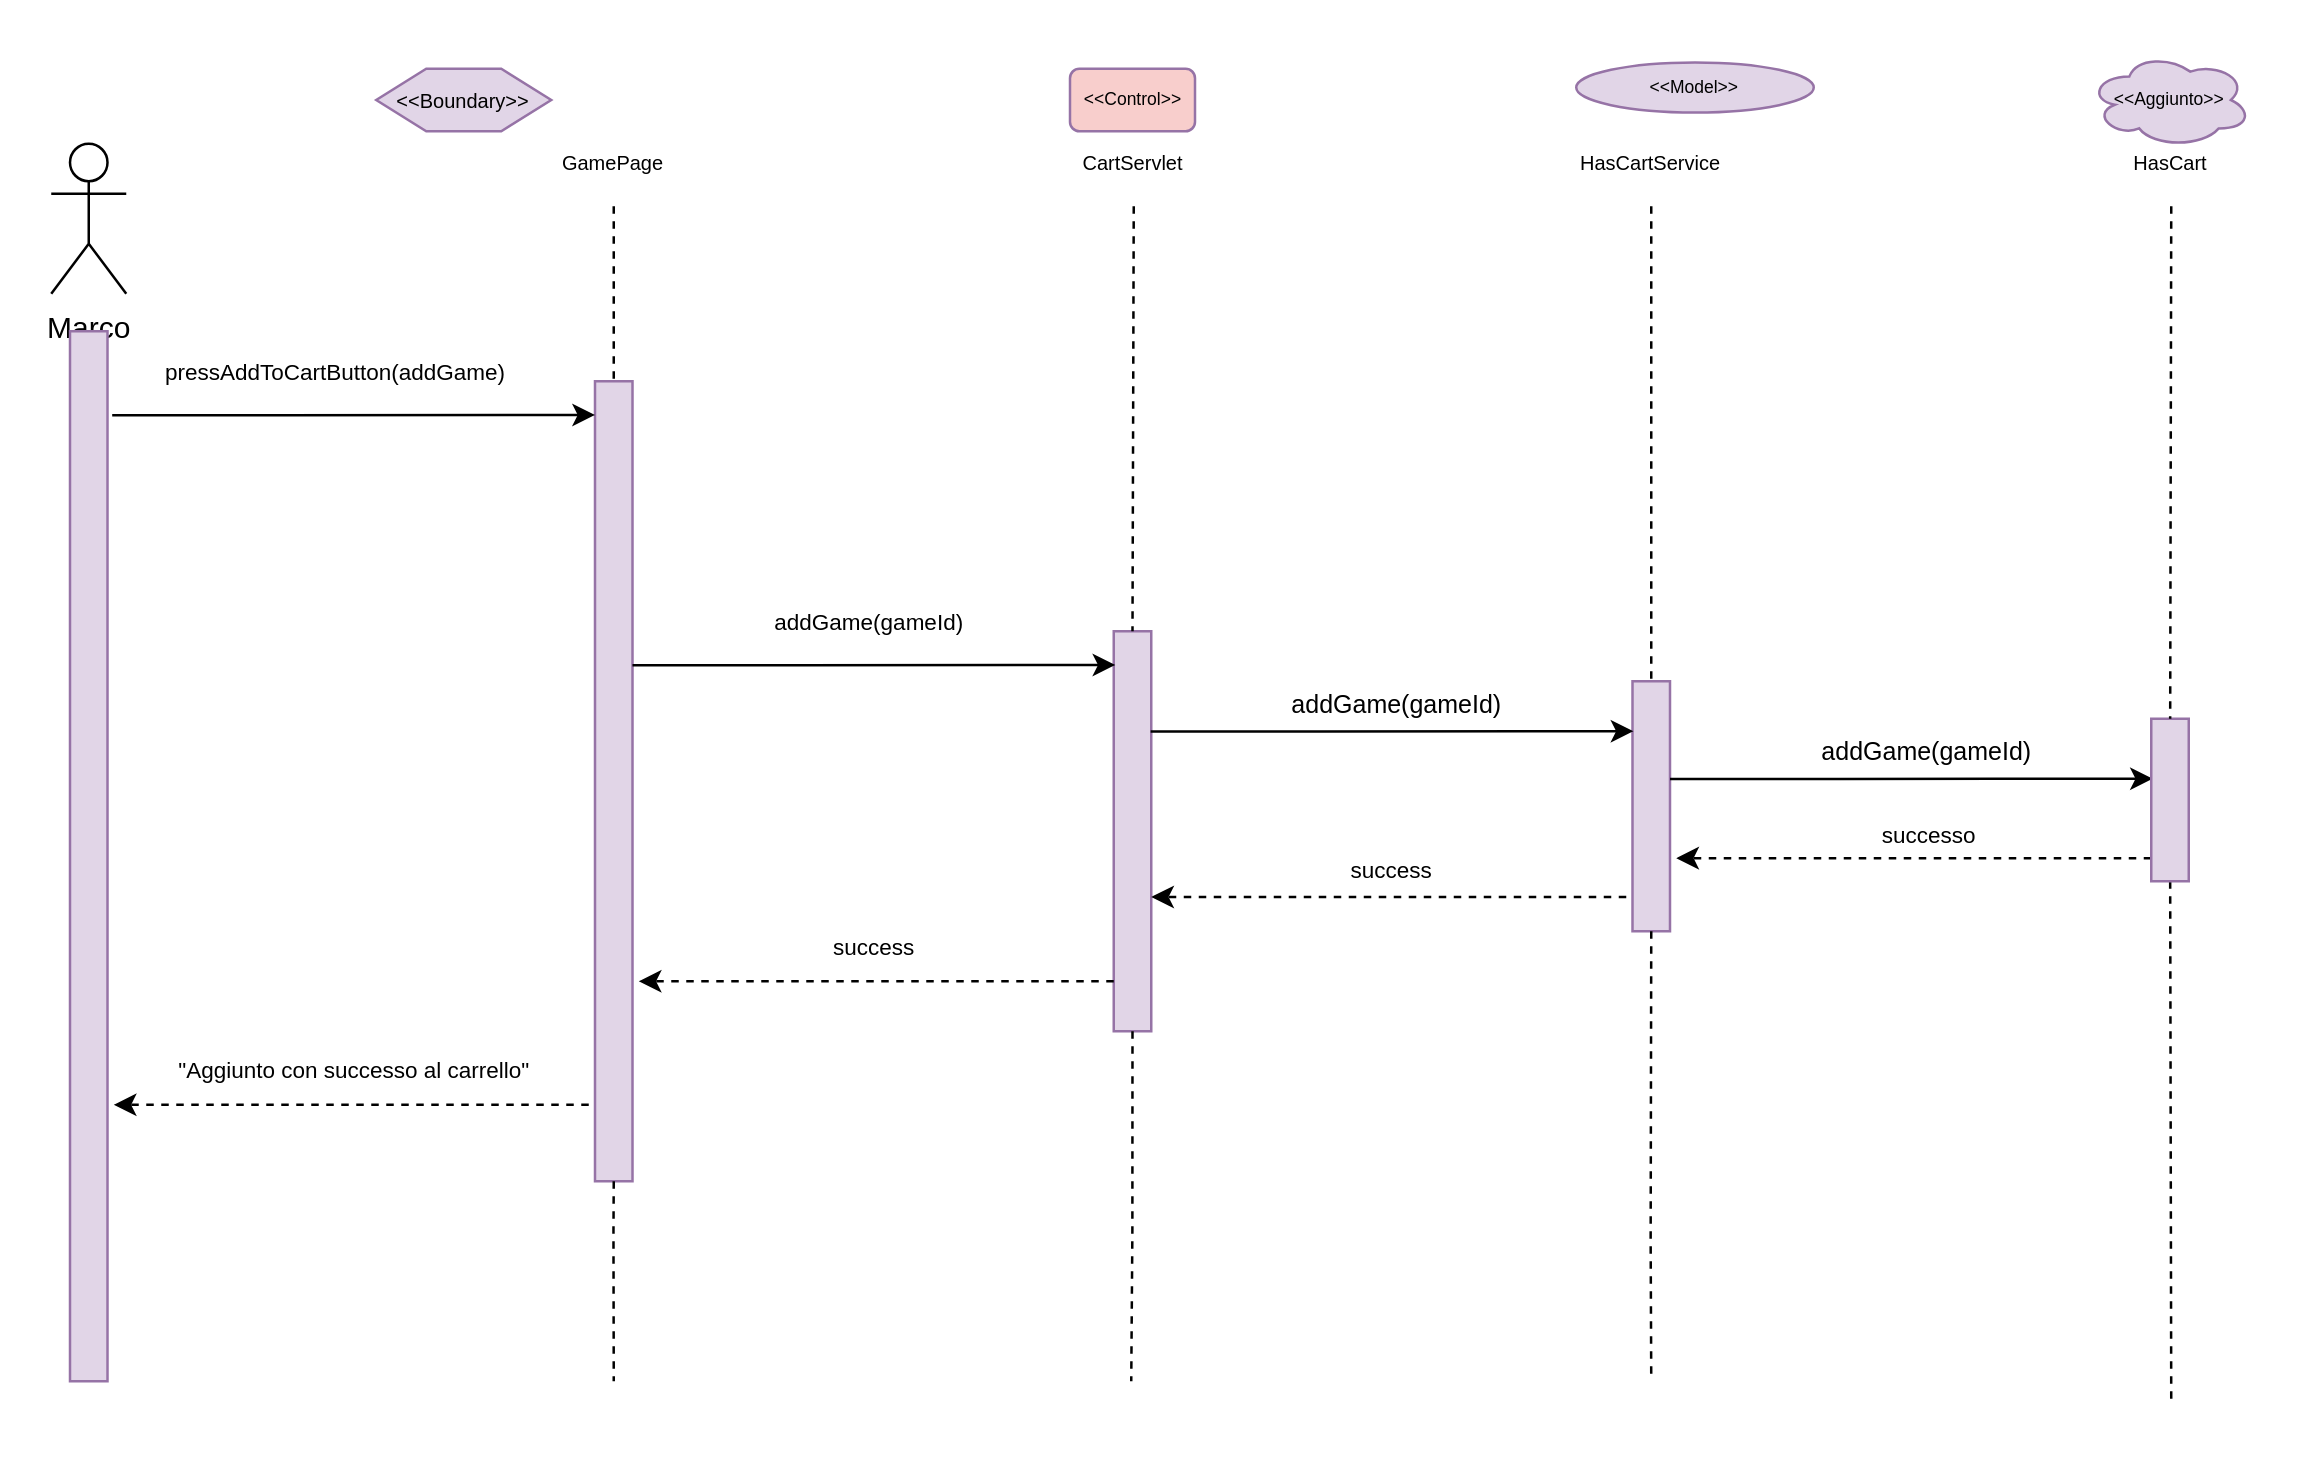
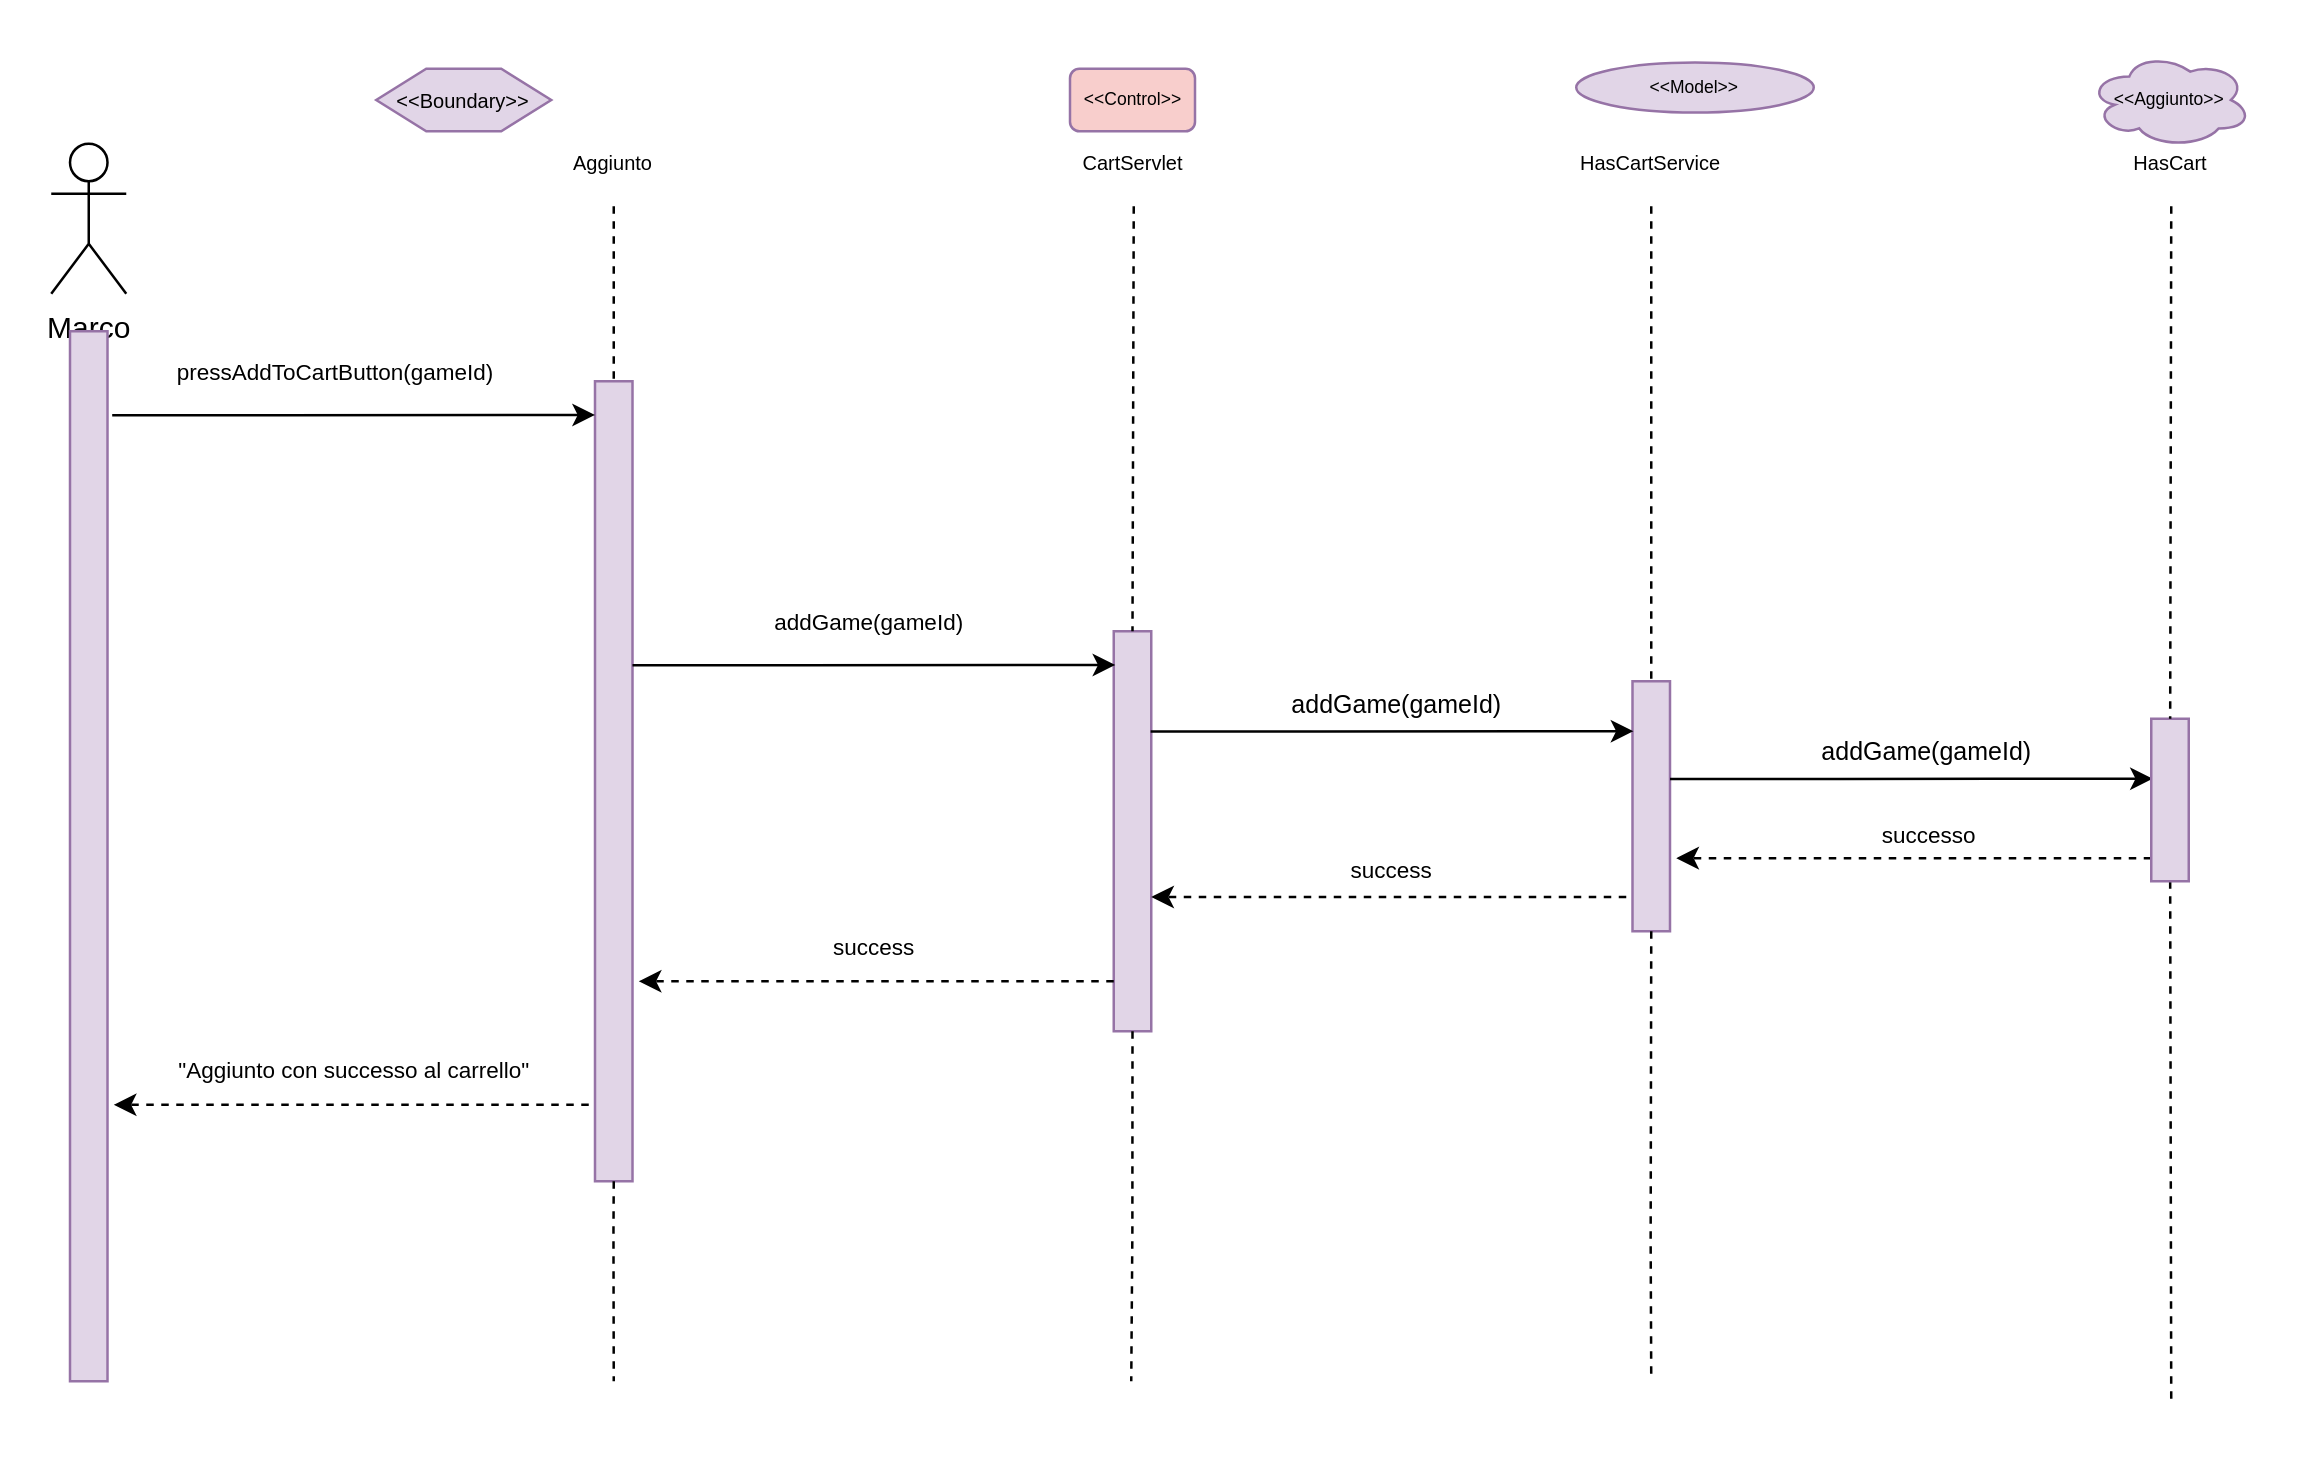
- <mxCell id="7" value="GamePage" style="text;html=1;strokeColor=none;fillColor=none;align=center;verticalAlign=middle;whiteSpace=wrap;rounded=0;fontSize=8;" parent="1" vertex="1"><mxGeometry x="230" y="57" width="30" height="15" as="geometry" /></mxCell>
+ <mxCell id="7" value="Aggiunto" style="text;html=1;strokeColor=none;fillColor=none;align=center;verticalAlign=middle;whiteSpace=wrap;rounded=0;fontSize=8;" parent="1" vertex="1"><mxGeometry x="230" y="57" width="30" height="15" as="geometry" /></mxCell>
- <mxCell id="25" value="&lt;div style=&quot;font-size: 9px&quot;&gt;pressAddToCartButton(addGame)&lt;/div&gt;" style="text;html=1;strokeColor=none;fillColor=none;align=center;verticalAlign=middle;whiteSpace=wrap;rounded=0;fontSize=9;" parent="1" vertex="1"><mxGeometry x="30" y="132" width="207.5" height="33.5" as="geometry" /></mxCell>
+ <mxCell id="25" value="&lt;div style=&quot;font-size: 9px&quot;&gt;pressAddToCartButton(gameId)&lt;/div&gt;" style="text;html=1;strokeColor=none;fillColor=none;align=center;verticalAlign=middle;whiteSpace=wrap;rounded=0;fontSize=9;" parent="1" vertex="1"><mxGeometry x="30" y="132" width="207.5" height="33.5" as="geometry" /></mxCell>
